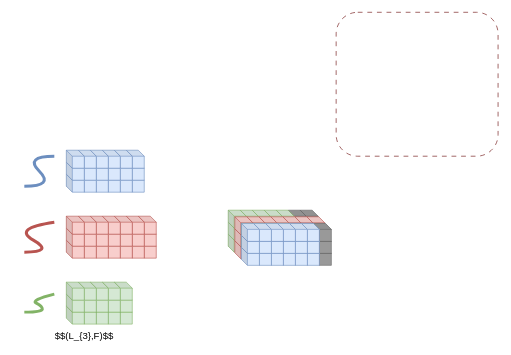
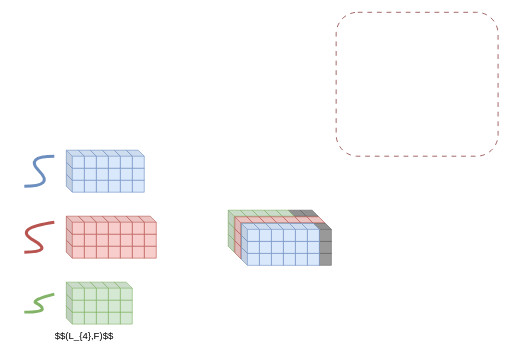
- <mxCell id="47" value="&lt;font style=&quot;font-size: 16px;&quot;&gt;$$(L_{3},F)$$&lt;/font&gt;" style="text;html=1;align=center;verticalAlign=middle;whiteSpace=wrap;rounded=0;" vertex="1" parent="1"><mxGeometry x="120" y="550" width="40" height="20" as="geometry" /></mxCell>
+ <mxCell id="47" value="&lt;font style=&quot;font-size: 16px;&quot;&gt;$$(L_{4},F)$$&lt;/font&gt;" style="text;html=1;align=center;verticalAlign=middle;whiteSpace=wrap;rounded=0;" vertex="1" parent="1"><mxGeometry x="120" y="550" width="40" height="20" as="geometry" /></mxCell>
